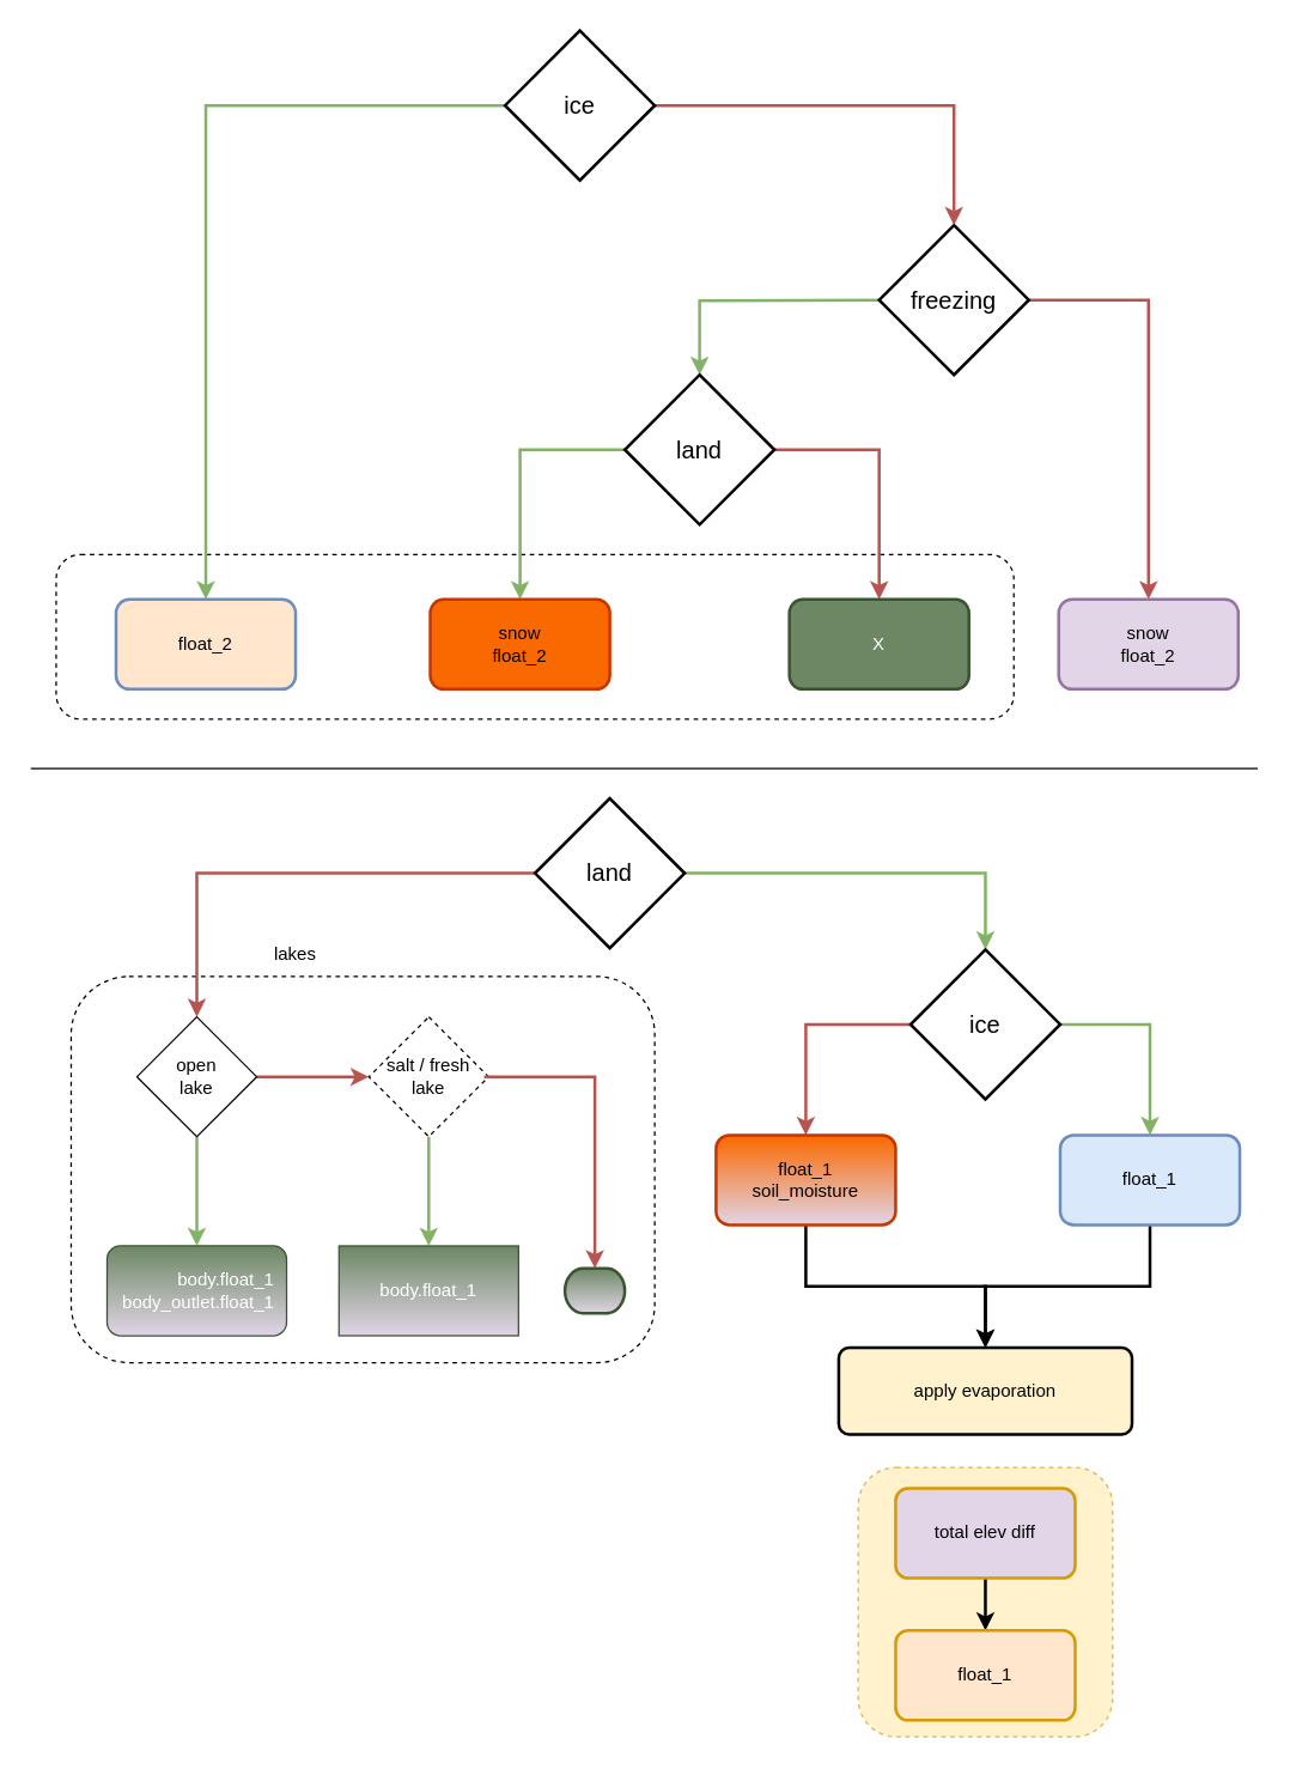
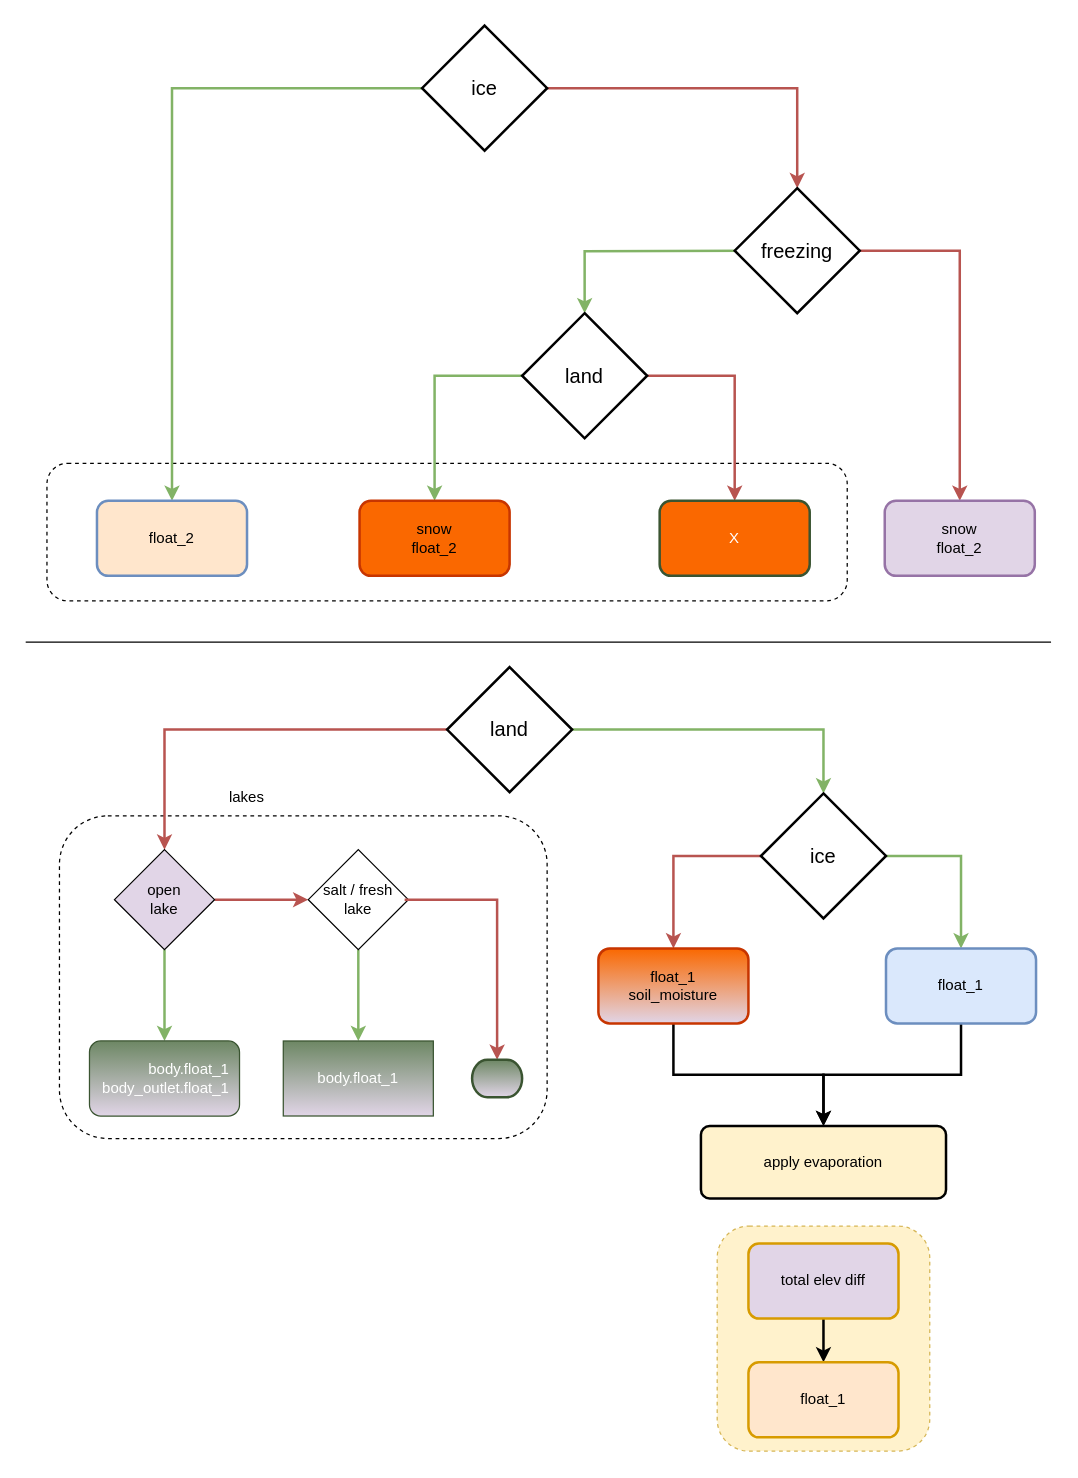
- <mxCell id="17" value="X" style="rounded=1;whiteSpace=wrap;html=1;strokeWidth=2;fillColor=#6d8764;strokeColor=#3A5431;fontColor=#ffffff;" parent="1" vertex="1"><mxGeometry x="527" y="400" width="120" height="60" as="geometry" /></mxCell>
+ <mxCell id="17" value="X" style="rounded=1;whiteSpace=wrap;html=1;strokeWidth=2;fillColor=#fa6800;strokeColor=#3A5431;fontColor=#ffffff;" parent="1" vertex="1"><mxGeometry x="527" y="400" width="120" height="60" as="geometry" /></mxCell>
- <mxCell id="36" value="&lt;div&gt;open&lt;/div&gt;&lt;div&gt;lake&lt;br&gt;&lt;/div&gt;" style="rhombus;whiteSpace=wrap;html=1;" vertex="1" parent="1"><mxGeometry x="91" y="679" width="80" height="80" as="geometry" /></mxCell>
+ <mxCell id="36" value="&lt;div&gt;open&lt;/div&gt;&lt;div&gt;lake&lt;br&gt;&lt;/div&gt;" style="rhombus;whiteSpace=wrap;html=1;fillColor=#e1d5e7;" vertex="1" parent="1"><mxGeometry x="91" y="679" width="80" height="80" as="geometry" /></mxCell>
- <mxCell id="39" value="salt / fresh&lt;br&gt;&lt;div&gt;lake&lt;/div&gt;" style="rhombus;whiteSpace=wrap;html=1;dashed=1;" vertex="1" parent="1"><mxGeometry x="246" y="679" width="80" height="80" as="geometry" /></mxCell>
+ <mxCell id="39" value="salt / fresh&lt;br&gt;&lt;div&gt;lake&lt;/div&gt;" style="rhombus;whiteSpace=wrap;html=1;" vertex="1" parent="1"><mxGeometry x="246" y="679" width="80" height="80" as="geometry" /></mxCell>
